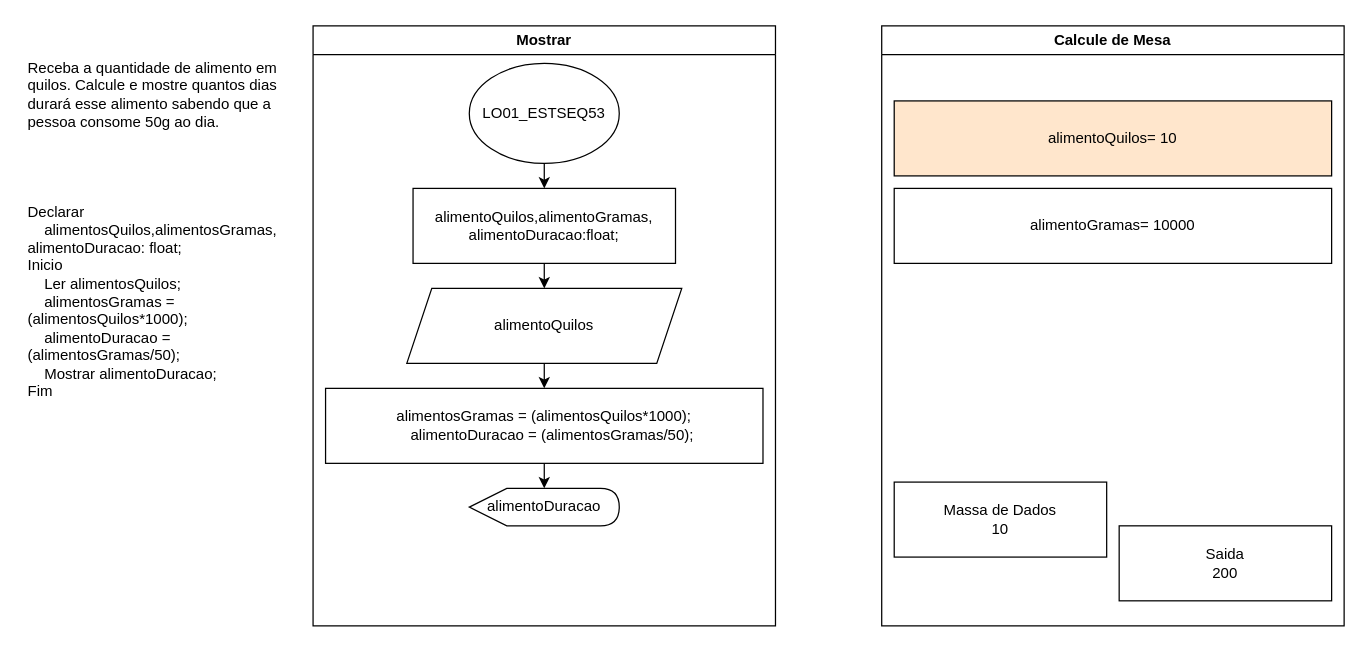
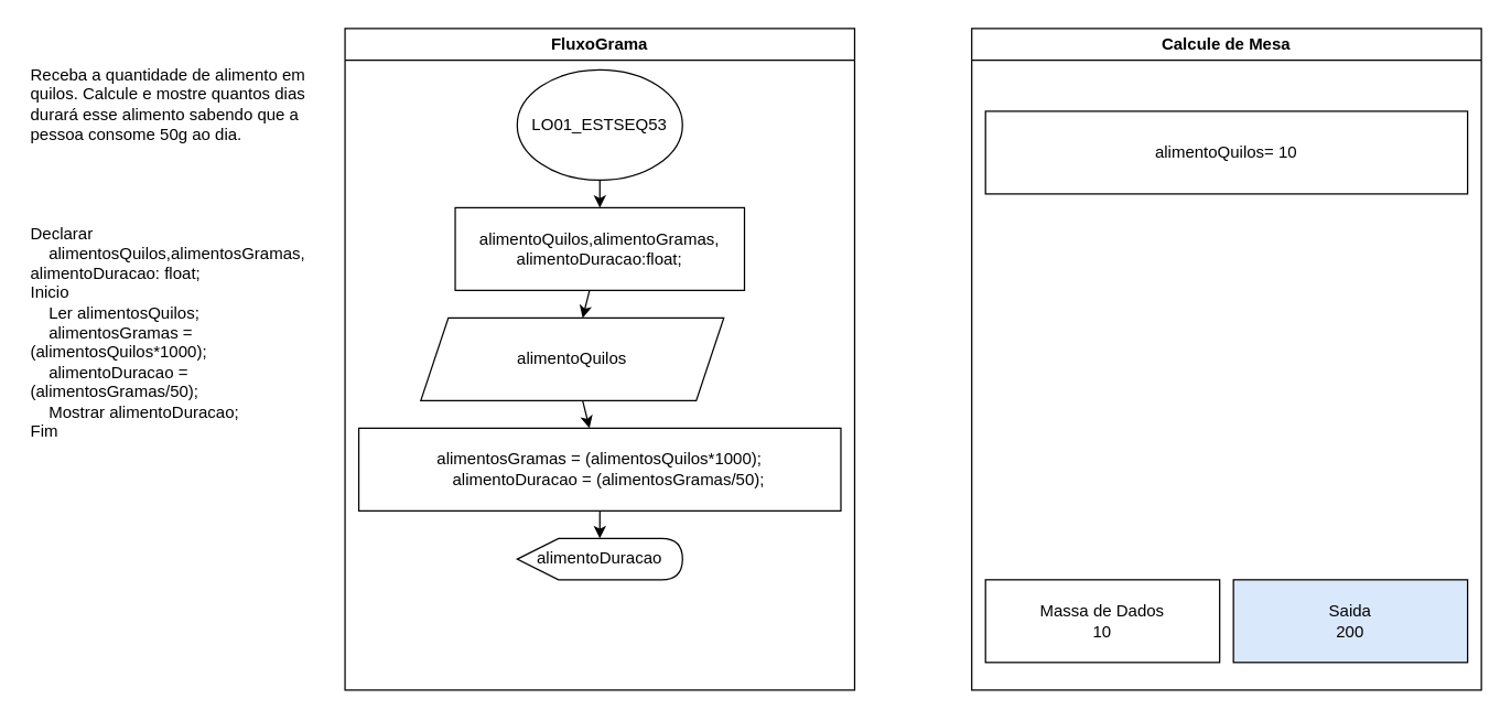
- <mxCell id="16" value="Mostrar" style="swimlane;whiteSpace=wrap;html=1;" vertex="1" parent="1"><mxGeometry x="250" y="20" width="370" height="480" as="geometry" /></mxCell>
+ <mxCell id="16" value="FluxoGrama" style="swimlane;whiteSpace=wrap;html=1;" vertex="1" parent="1"><mxGeometry x="250" y="20" width="370" height="480" as="geometry" /></mxCell>
- <mxCell id="15" value="alimentoQuilos= 10" style="rounded=0;whiteSpace=wrap;html=1;fillColor=#ffe6cc;" vertex="1" parent="1"><mxGeometry x="715" y="80" width="350" height="60" as="geometry" /></mxCell>
+ <mxCell id="15" value="alimentoQuilos= 10" style="rounded=0;whiteSpace=wrap;html=1;" vertex="1" parent="1"><mxGeometry x="715" y="80" width="350" height="60" as="geometry" /></mxCell>
- <mxCell id="14" value="alimentoGramas= 10000" style="rounded=0;whiteSpace=wrap;html=1;" vertex="1" parent="11"><mxGeometry x="10" y="130" width="350" height="60" as="geometry" /></mxCell>
- <mxCell id="7" value="alimentoQuilos" style="shape=parallelogram;perimeter=parallelogramPerimeter;whiteSpace=wrap;html=1;fixedSize=1;" vertex="1" parent="1"><mxGeometry x="325" y="230" width="220" height="60" as="geometry" /></mxCell>
+ <mxCell id="7" value="alimentoQuilos" style="shape=parallelogram;perimeter=parallelogramPerimeter;whiteSpace=wrap;html=1;fixedSize=1;" vertex="1" parent="1"><mxGeometry x="305" y="230" width="220" height="60" as="geometry" /></mxCell>
- <mxCell id="12" value="Massa de Dados&lt;br&gt;10" style="rounded=0;whiteSpace=wrap;html=1;" vertex="1" parent="11"><mxGeometry x="10" y="365" width="170" height="60" as="geometry" /></mxCell>
+ <mxCell id="12" value="Massa de Dados&lt;br&gt;10" style="rounded=0;whiteSpace=wrap;html=1;" vertex="1" parent="11"><mxGeometry x="10" y="400" width="170" height="60" as="geometry" /></mxCell>
- <mxCell id="13" value="Saida&lt;br&gt;200" style="rounded=0;whiteSpace=wrap;html=1;" vertex="1" parent="11"><mxGeometry x="190" y="400" width="170" height="60" as="geometry" /></mxCell>
+ <mxCell id="13" value="Saida&lt;br&gt;200" style="rounded=0;whiteSpace=wrap;html=1;fillColor=#dae8fc;" vertex="1" parent="11"><mxGeometry x="190" y="400" width="170" height="60" as="geometry" /></mxCell>
